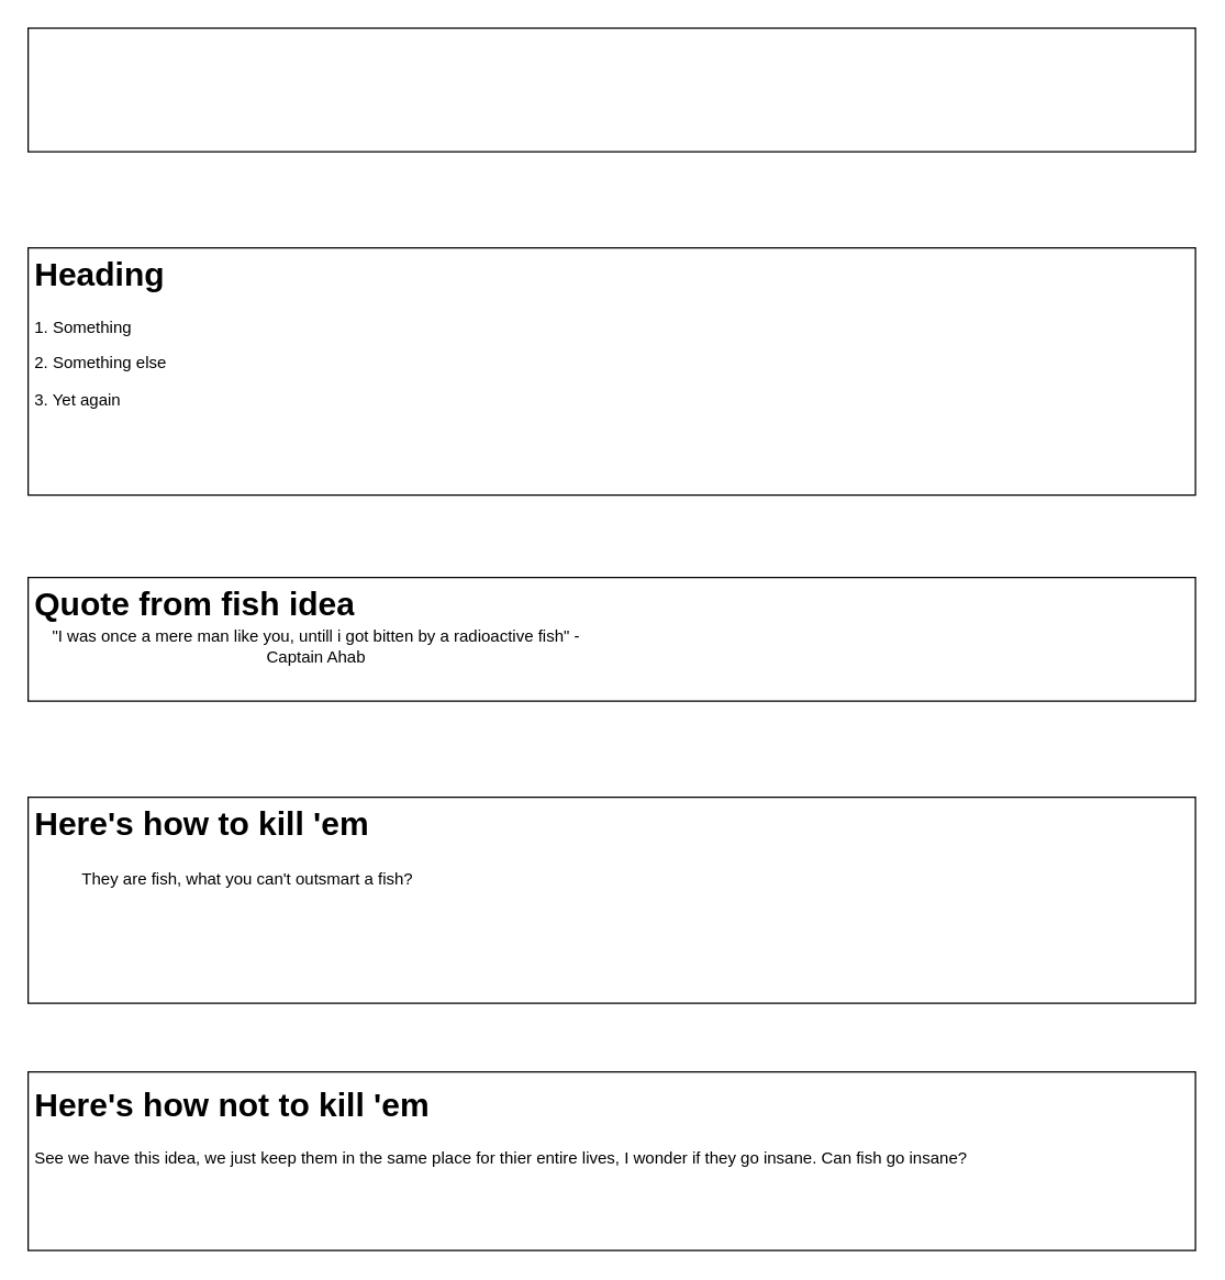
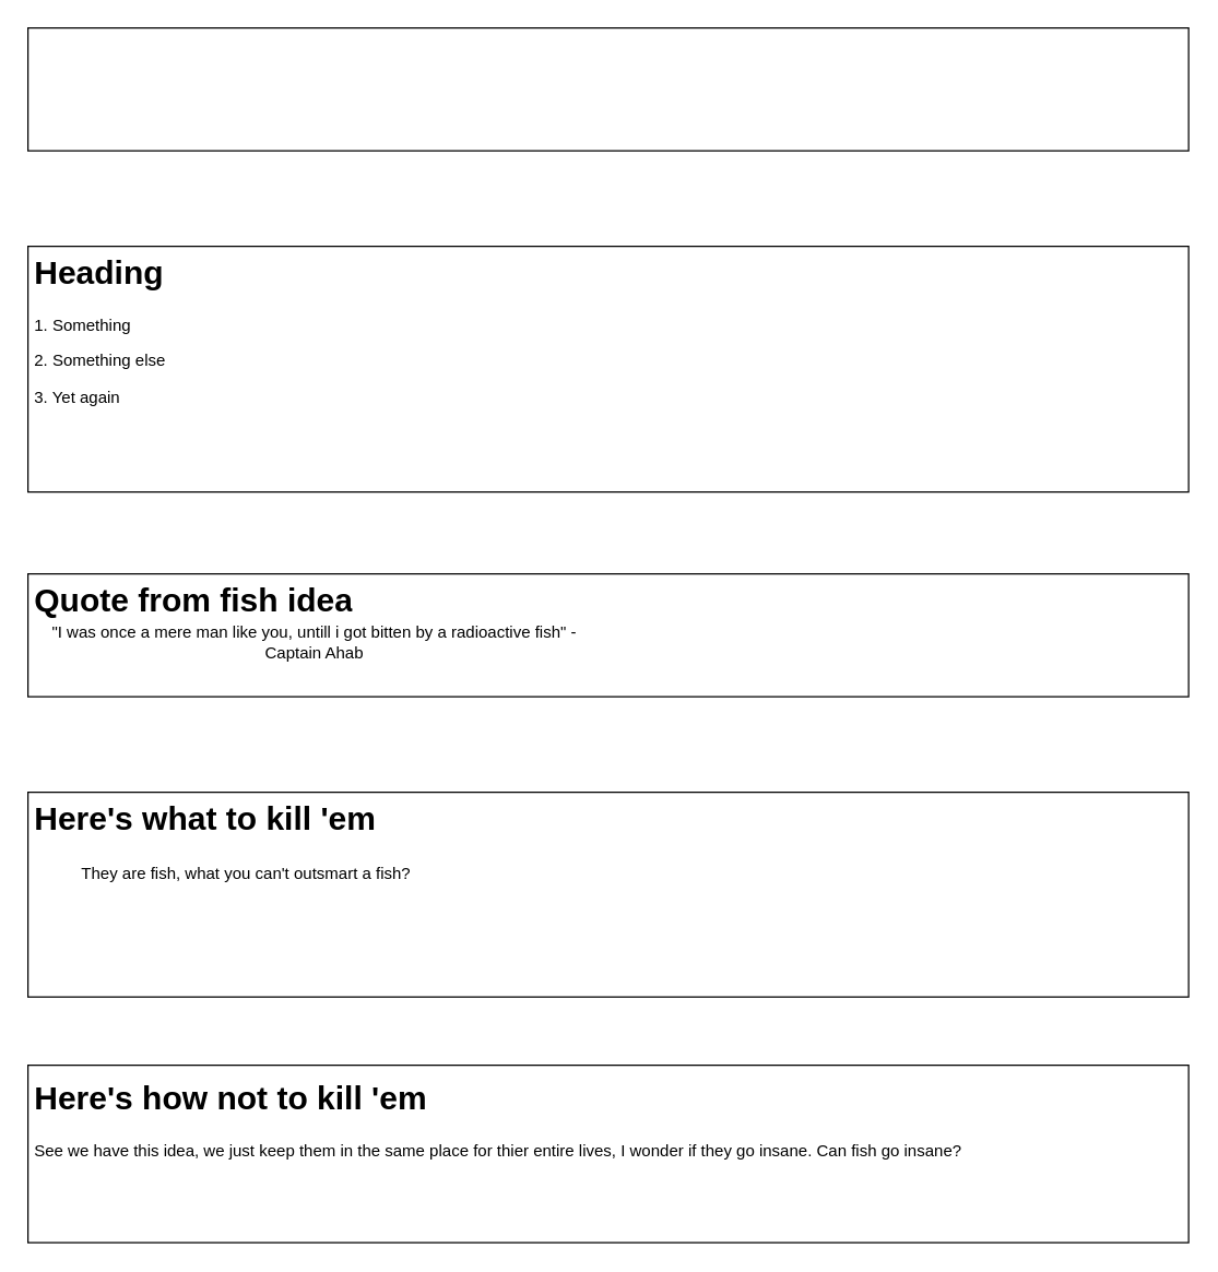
- <mxCell id="8" value="&lt;h1&gt;Here's how to kill 'em&lt;/h1&gt;" style="text;html=1;spacing=5;spacingTop=-20;whiteSpace=wrap;overflow=hidden;rounded=0;" parent="1" vertex="1"><mxGeometry y="580" width="660" height="120" as="geometry" x="20" /></mxCell>
+ <mxCell id="8" value="&lt;h1&gt;Here's what to kill 'em&lt;/h1&gt;" style="text;html=1;spacing=5;spacingTop=-20;whiteSpace=wrap;overflow=hidden;rounded=0;" parent="1" vertex="1"><mxGeometry y="580" width="660" height="120" as="geometry" x="20" /></mxCell>
